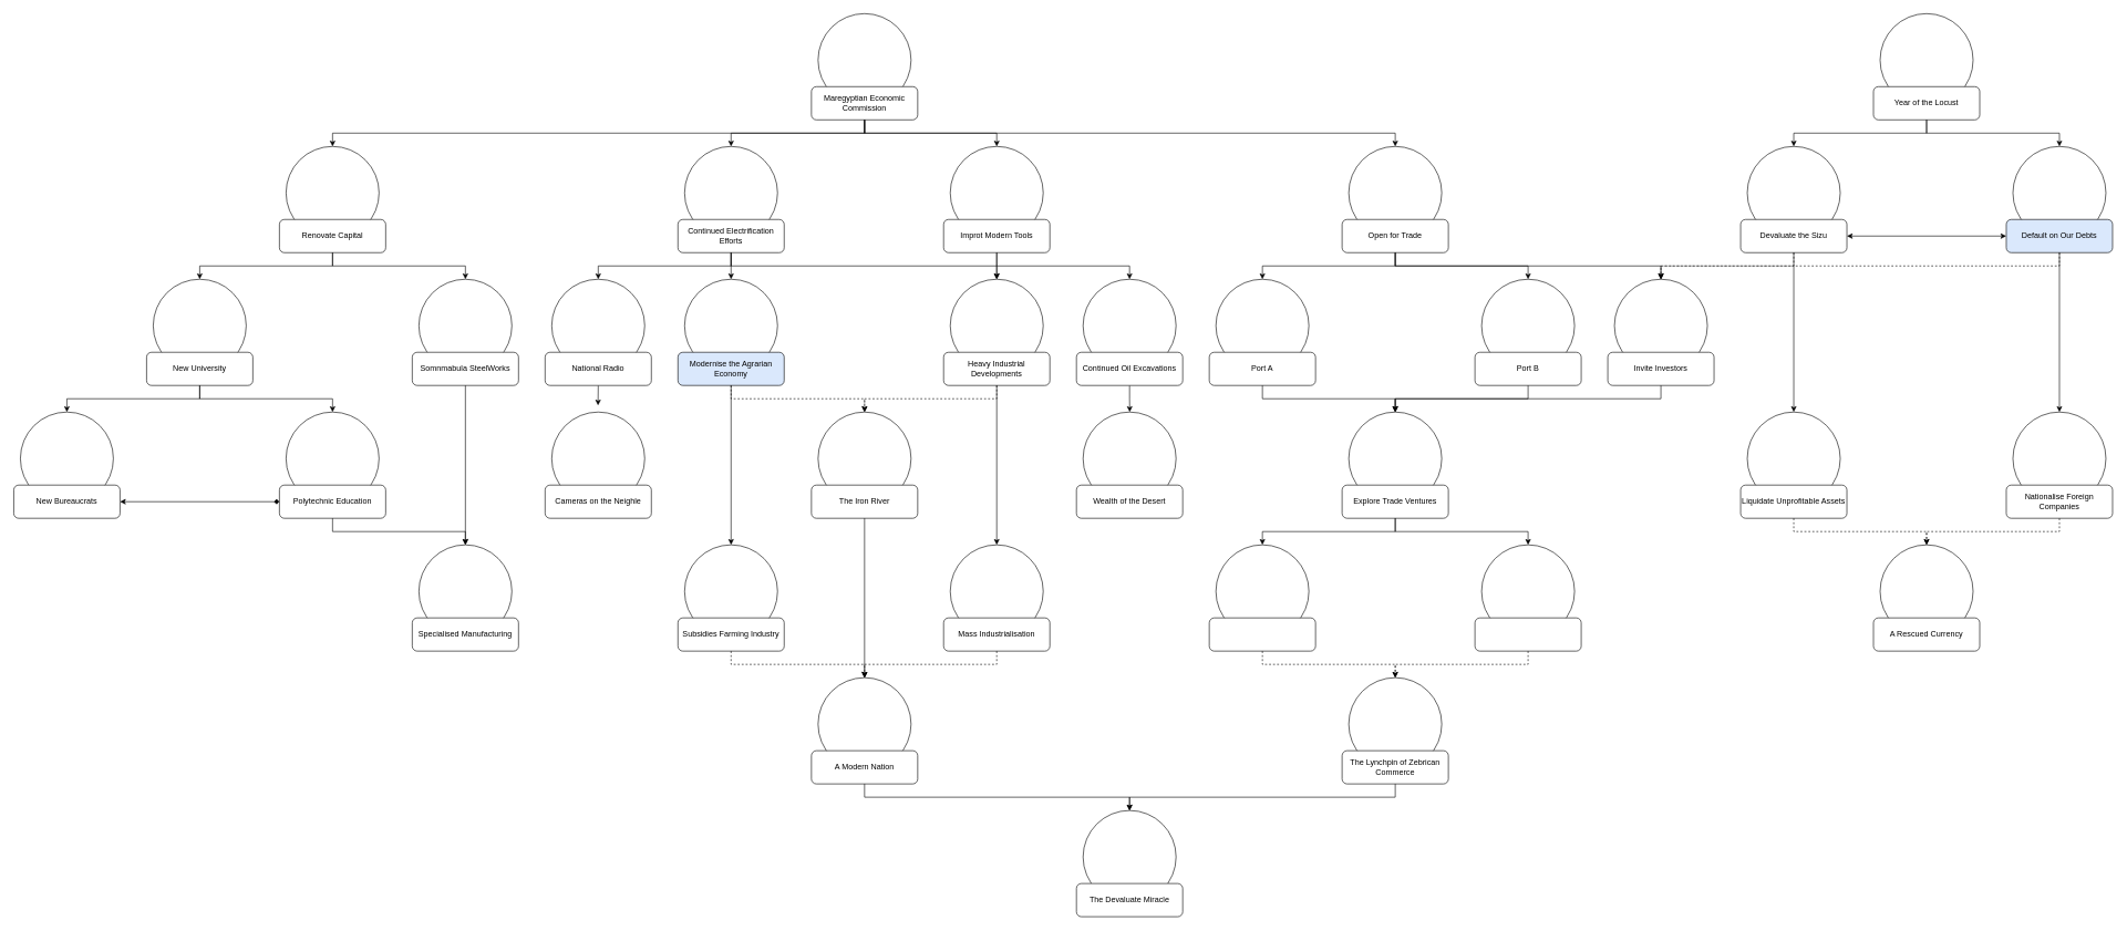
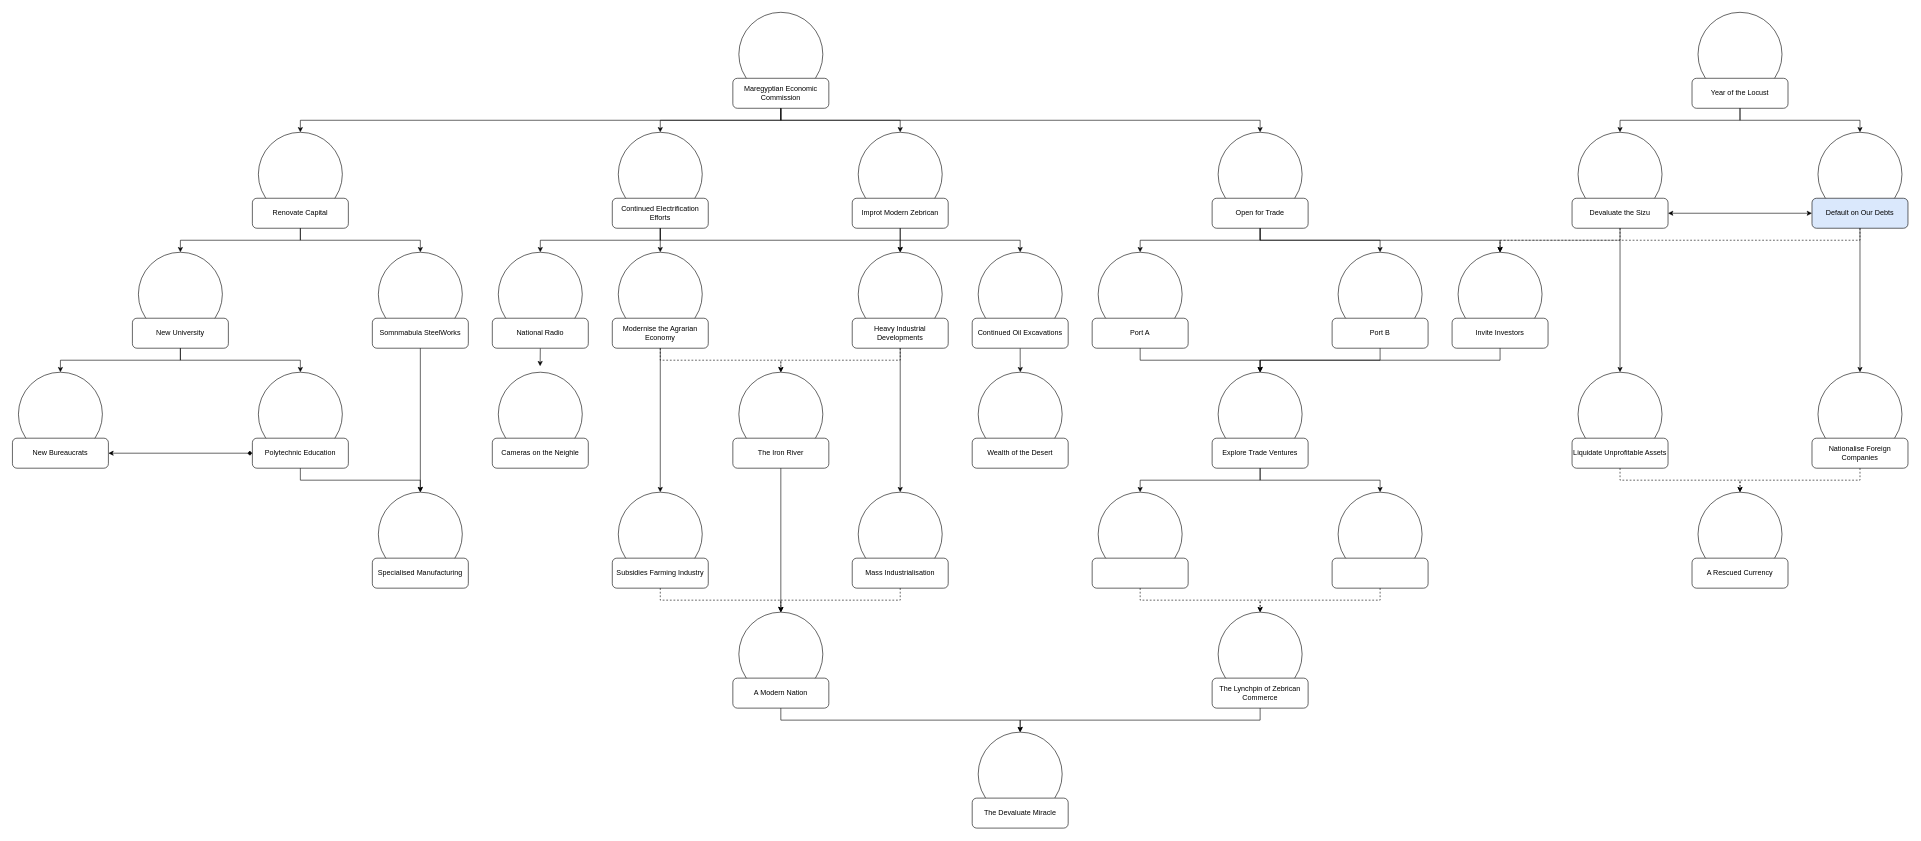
- <mxCell id="38" value="Improt Modern Tools" style="rounded=1;whiteSpace=wrap;html=1;" vertex="1" parent="36"><mxGeometry y="110" width="160" height="50" as="geometry" /></mxCell>
+ <mxCell id="38" value="Improt Modern Zebrican" style="rounded=1;whiteSpace=wrap;html=1;" vertex="1" parent="36"><mxGeometry y="110" width="160" height="50" as="geometry" /></mxCell>
- <mxCell id="29" value="Modernise the Agrarian Economy" style="rounded=1;whiteSpace=wrap;html=1;fillColor=#dae8fc;" vertex="1" parent="27"><mxGeometry y="110" width="160" height="50" as="geometry" /></mxCell>
+ <mxCell id="29" value="Modernise the Agrarian Economy" style="rounded=1;whiteSpace=wrap;html=1;" vertex="1" parent="27"><mxGeometry y="110" width="160" height="50" as="geometry" /></mxCell>
